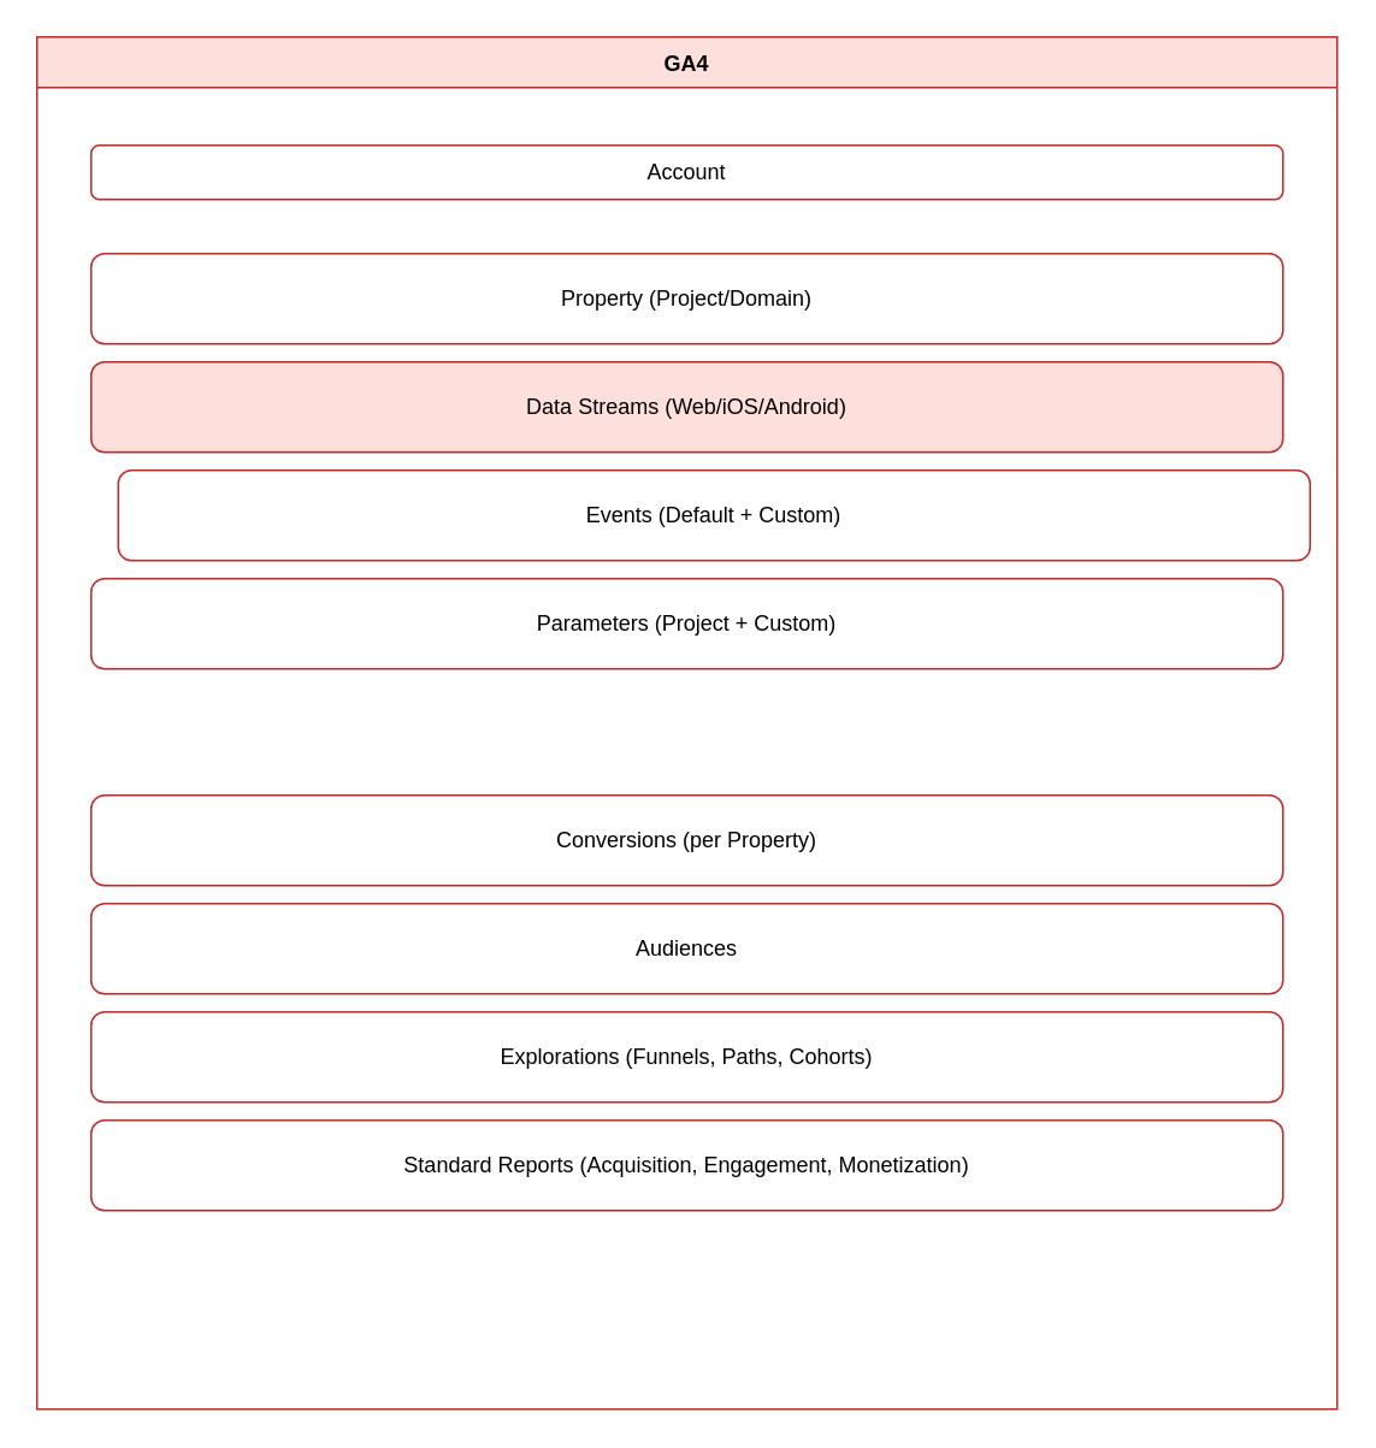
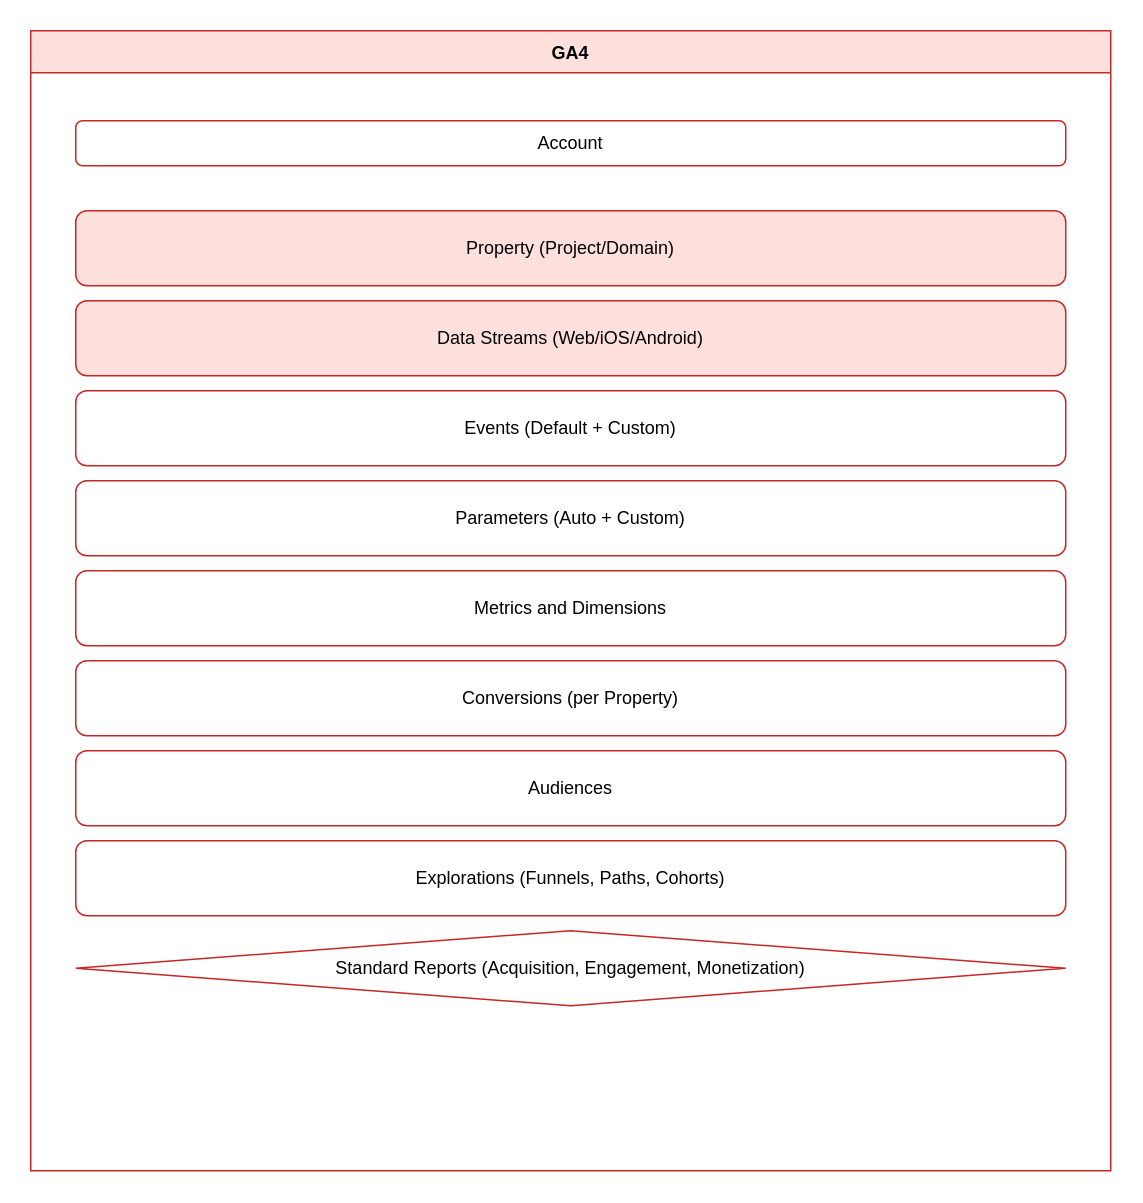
- <mxCell id="4" parent="2" value="Property (Project/Domain)" style="rounded=1;whiteSpace=wrap;html=1;fillColor=#ffffff;strokeColor=#c62828;" vertex="1"><mxGeometry x="30" y="120" width="660" height="50" as="geometry" /></mxCell>
+ <mxCell id="4" parent="2" value="Property (Project/Domain)" style="rounded=1;whiteSpace=wrap;html=1;fillColor=#fde0dc;strokeColor=#c62828;" vertex="1"><mxGeometry x="30" y="120" width="660" height="50" as="geometry" /></mxCell>
- <mxCell id="6" parent="2" value="Events (Default + Custom)" style="rounded=1;whiteSpace=wrap;html=1;fillColor=#ffffff;strokeColor=#c62828;" vertex="1"><mxGeometry x="45" y="240" width="660" height="50" as="geometry" /></mxCell>
+ <mxCell id="6" parent="2" value="Events (Default + Custom)" style="rounded=1;whiteSpace=wrap;html=1;fillColor=#ffffff;strokeColor=#c62828;" vertex="1"><mxGeometry x="30" y="240" width="660" height="50" as="geometry" /></mxCell>
- <mxCell id="7" parent="2" value="Parameters (Project + Custom)" style="rounded=1;whiteSpace=wrap;html=1;fillColor=#ffffff;strokeColor=#c62828;" vertex="1"><mxGeometry x="30" y="300" width="660" height="50" as="geometry" /></mxCell>
+ <mxCell id="7" parent="2" value="Parameters (Auto + Custom)" style="rounded=1;whiteSpace=wrap;html=1;fillColor=#ffffff;strokeColor=#c62828;" vertex="1"><mxGeometry x="30" y="300" width="660" height="50" as="geometry" /></mxCell>
+ <mxCell id="8" parent="2" value="Metrics and Dimensions" style="rounded=1;whiteSpace=wrap;html=1;fillColor=#ffffff;strokeColor=#c62828;" vertex="1"><mxGeometry x="30" y="360" width="660" height="50" as="geometry" /></mxCell>
- <mxCell id="12" parent="2" value="Standard Reports (Acquisition, Engagement, Monetization)" style="rounded=1;whiteSpace=wrap;html=1;fillColor=#ffffff;strokeColor=#c62828;" vertex="1"><mxGeometry x="30" y="600" width="660" height="50" as="geometry" /></mxCell>
+ <mxCell id="12" parent="2" value="Standard Reports (Acquisition, Engagement, Monetization)" style="rhombus;whiteSpace=wrap;html=1;fillColor=#ffffff;strokeColor=#c62828;" vertex="1"><mxGeometry x="30" y="600" width="660" height="50" as="geometry" /></mxCell>
